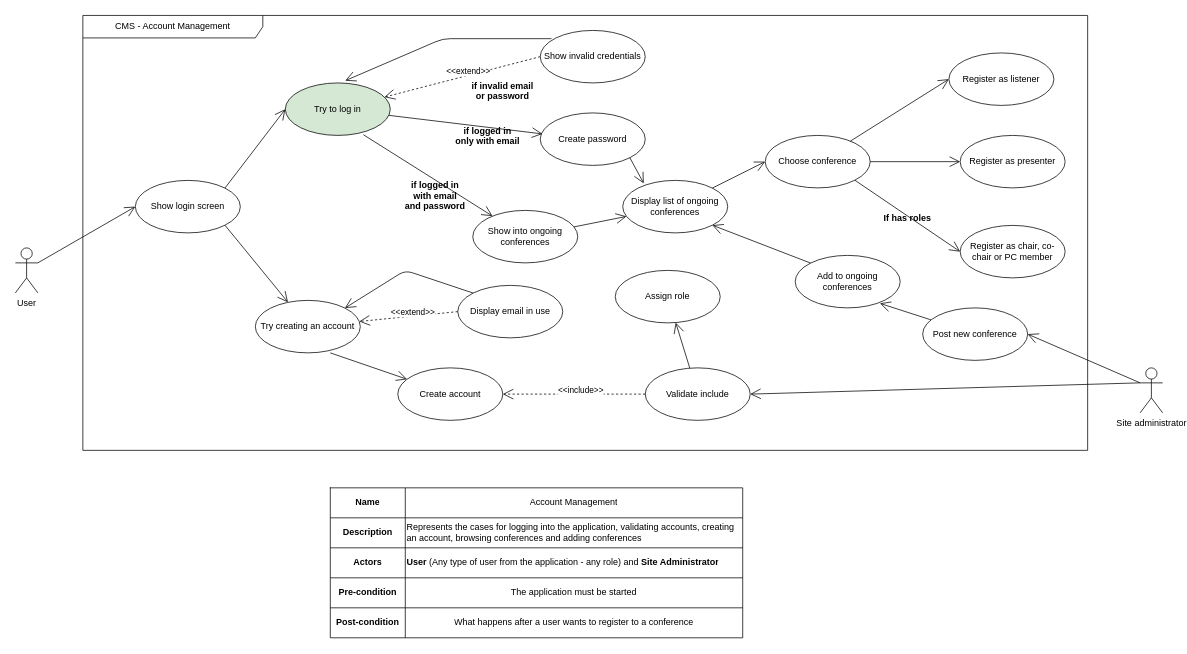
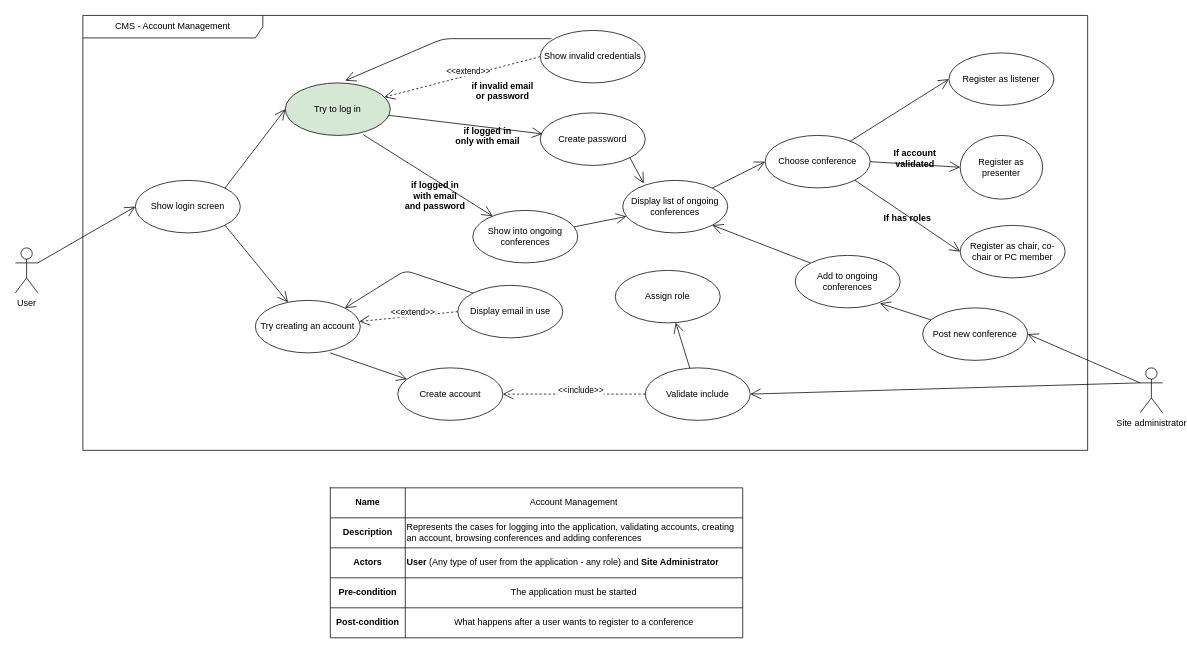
+ <mxCell id="45" value="If account&#10;validated" style="text;align=center;fontStyle=1;verticalAlign=middle;spacingLeft=3;spacingRight=3;strokeColor=none;rotatable=0;points=[[0,0.5],[1,0.5]];portConstraint=eastwest;" parent="1" vertex="1"><mxGeometry x="1180" y="180" width="80" height="60" as="geometry" /></mxCell>
- <mxCell id="37" value="Register as presenter" style="ellipse;whiteSpace=wrap;html=1;" parent="1" vertex="1"><mxGeometry x="1280" y="180" width="140" height="70" as="geometry" /></mxCell>
+ <mxCell id="37" value="Register as presenter" style="ellipse;whiteSpace=wrap;html=1;" parent="1" vertex="1"><mxGeometry x="1280" y="180" width="110" height="85" as="geometry" /></mxCell>
